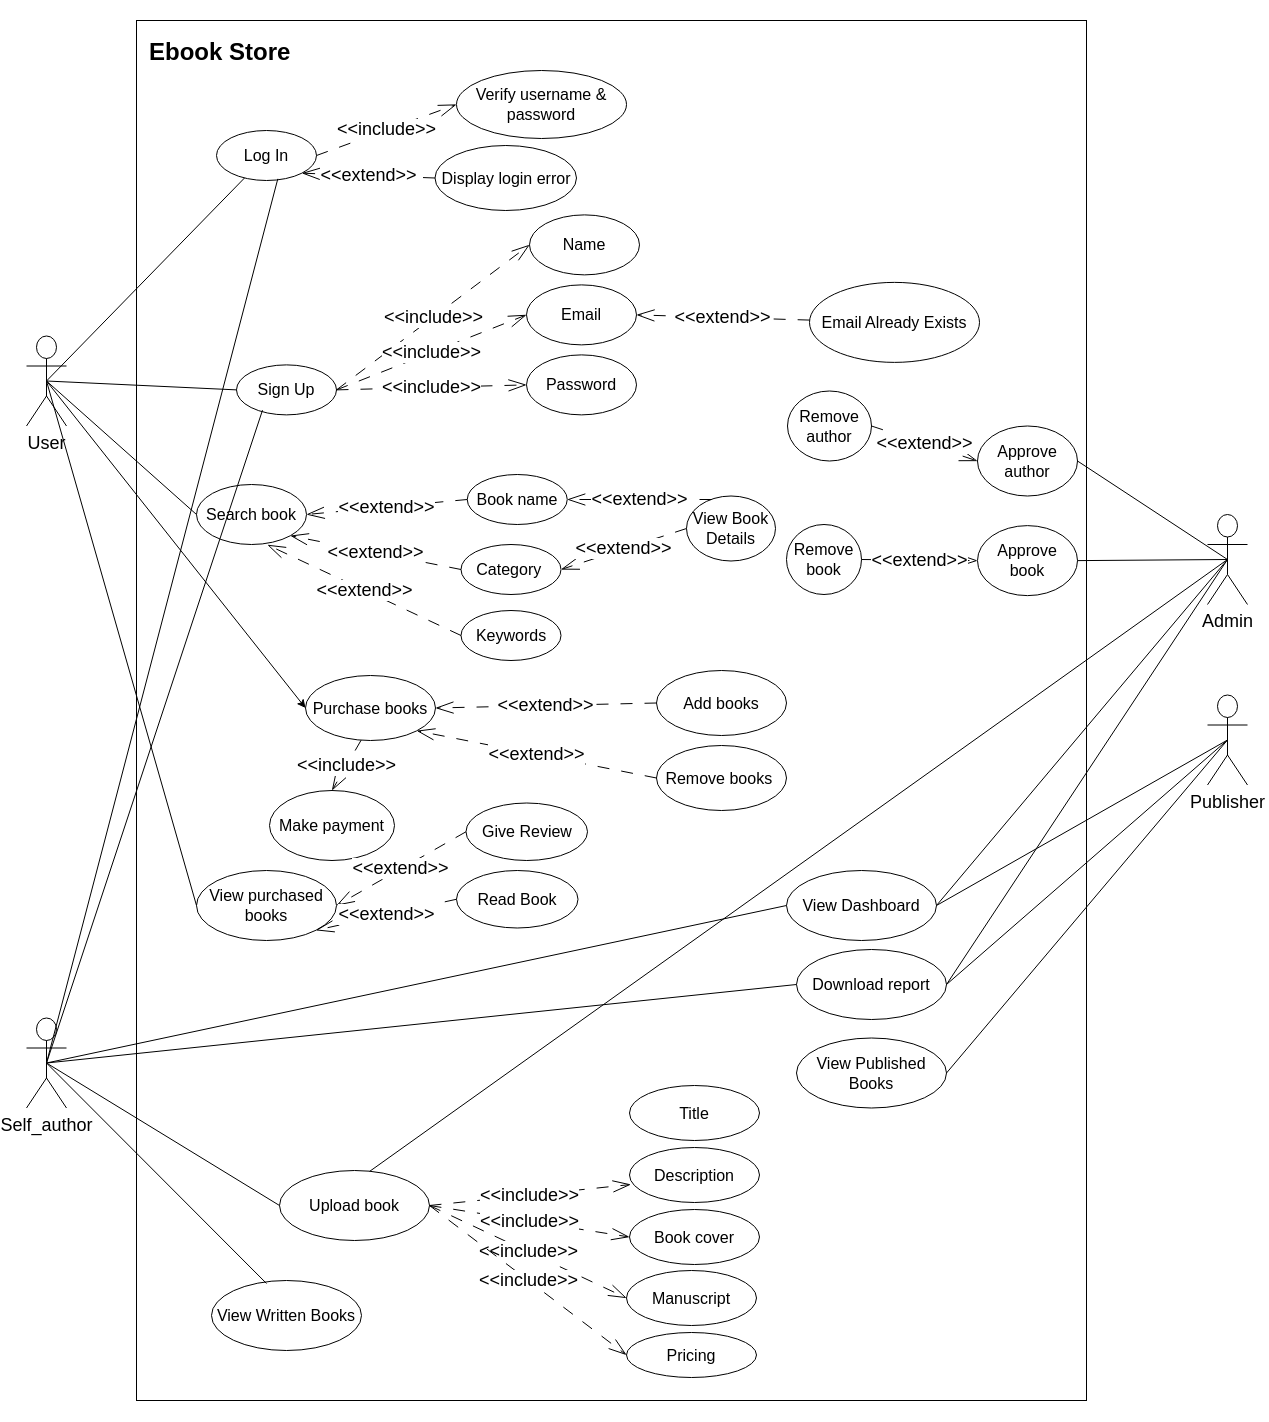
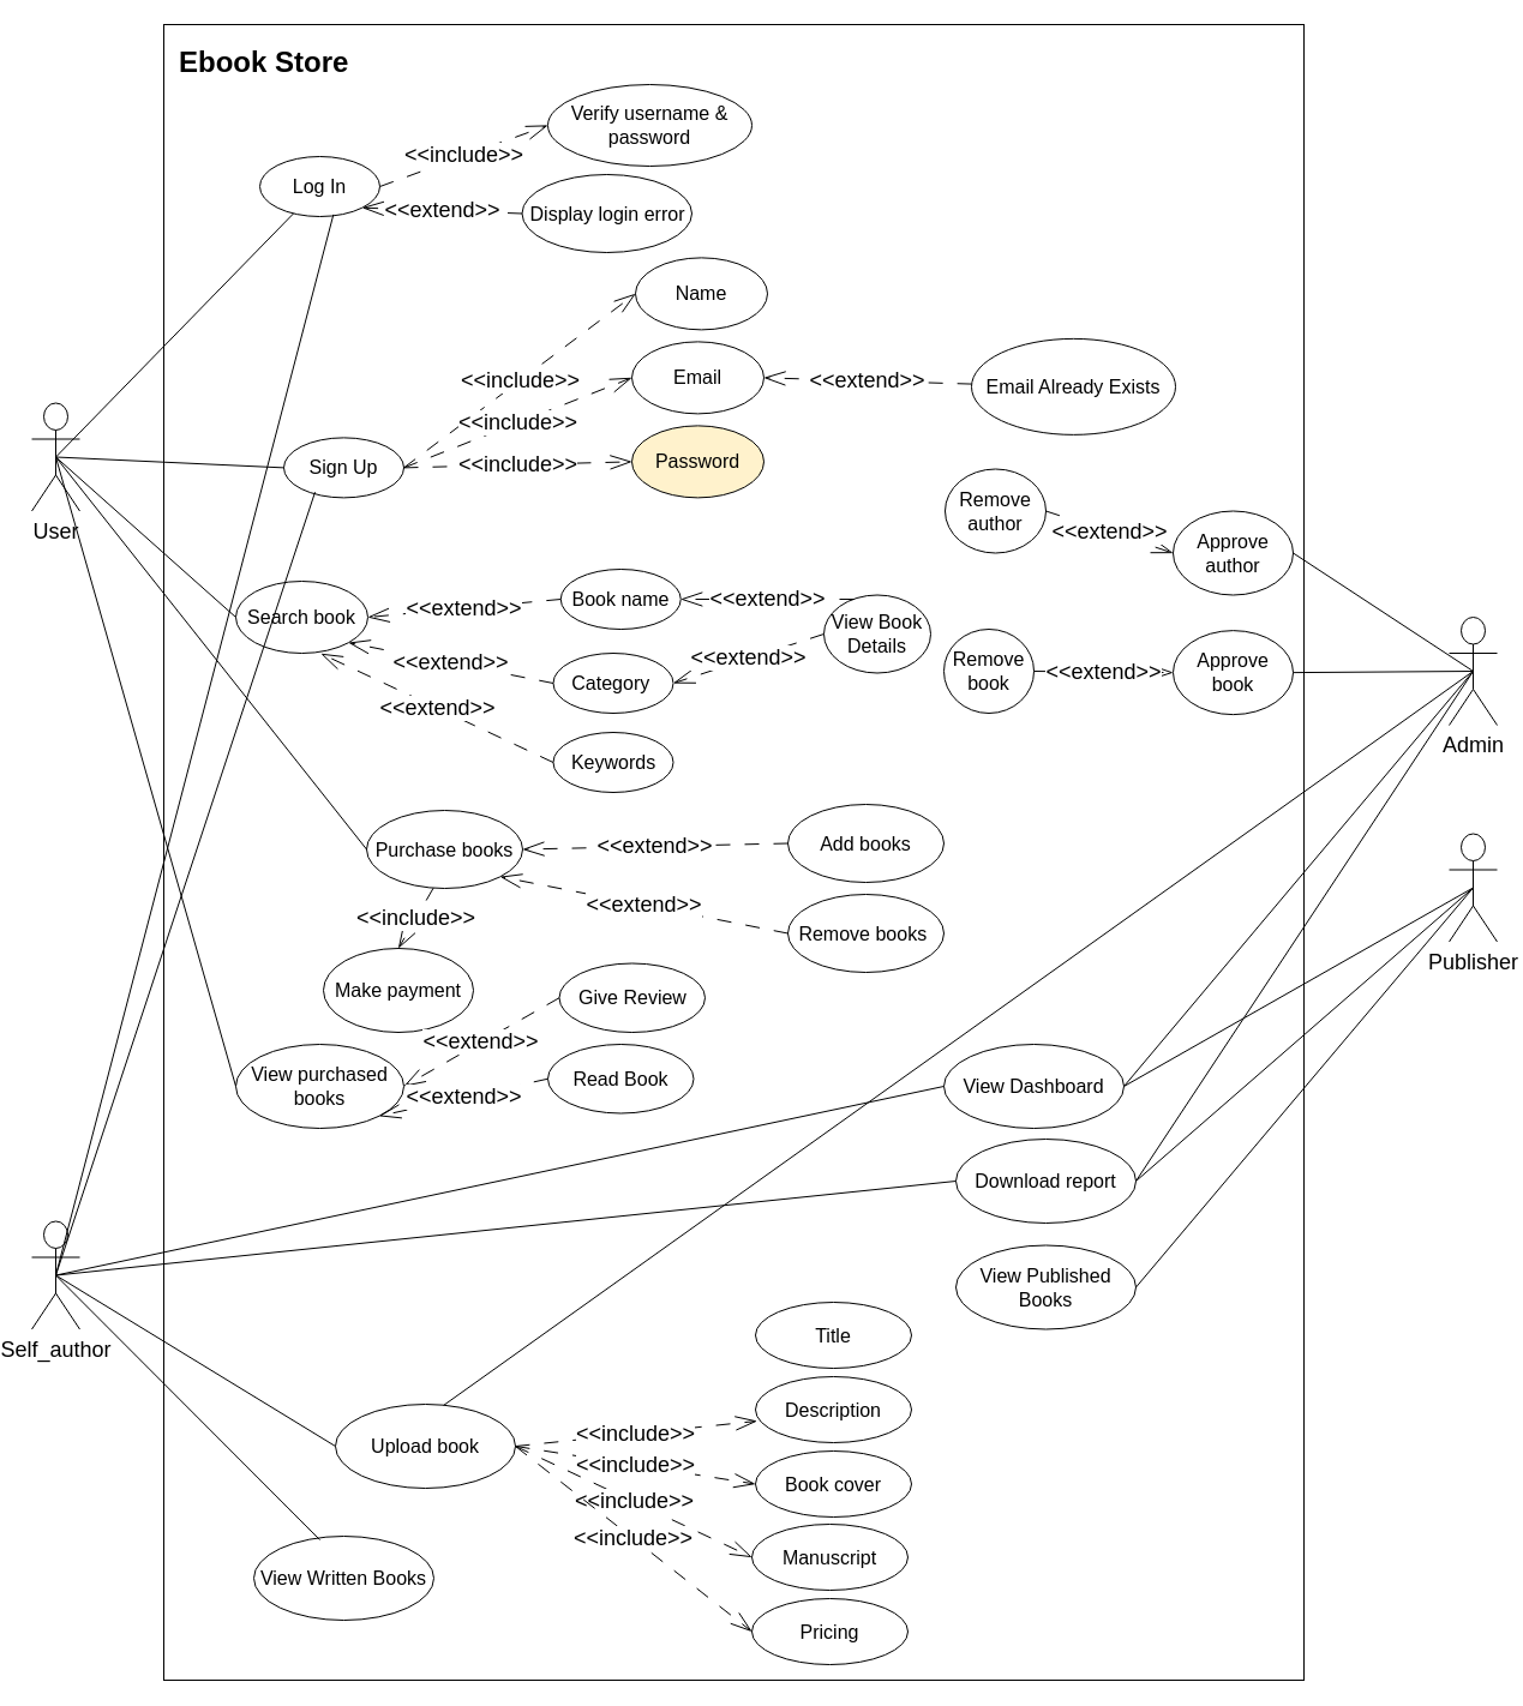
- <mxCell id="14" value="Password" style="ellipse;whiteSpace=wrap;html=1;fontSize=16;flipV=1;flipH=1;" parent="1" vertex="1"><mxGeometry x="520" y="354.38" width="110" height="60" as="geometry" /></mxCell>
+ <mxCell id="14" value="Password" style="ellipse;whiteSpace=wrap;html=1;fontSize=16;flipV=1;flipH=1;fillColor=#fff2cc;" parent="1" vertex="1"><mxGeometry x="520" y="354.38" width="110" height="60" as="geometry" /></mxCell>
- <mxCell id="51" value="" style="endArrow=classic;html=1;rounded=0;entryX=0;entryY=0.5;entryDx=0;entryDy=0;exitX=0.5;exitY=0.5;exitDx=0;exitDy=0;exitPerimeter=0;" parent="1" source="4" target="23" edge="1"><mxGeometry width="50" height="50" relative="1" as="geometry"><mxPoint x="55" y="450" as="sourcePoint" /><mxPoint x="180" y="583" as="targetPoint" /></mxGeometry></mxCell>
+ <mxCell id="51" value="" style="endArrow=none;html=1;rounded=0;entryX=0;entryY=0.5;entryDx=0;entryDy=0;exitX=0.5;exitY=0.5;exitDx=0;exitDy=0;exitPerimeter=0;" parent="1" source="4" target="23" edge="1"><mxGeometry width="50" height="50" relative="1" as="geometry"><mxPoint x="55" y="450" as="sourcePoint" /><mxPoint x="180" y="583" as="targetPoint" /></mxGeometry></mxCell>
- <mxCell id="36" value="Pricing" style="ellipse;whiteSpace=wrap;html=1;fontSize=16;" parent="1" vertex="1"><mxGeometry x="620" y="1332" width="130" height="45" as="geometry" /></mxCell>
+ <mxCell id="36" value="Pricing" style="ellipse;whiteSpace=wrap;html=1;fontSize=16;" parent="1" vertex="1"><mxGeometry x="620" y="1332" width="130" height="55" as="geometry" /></mxCell>
